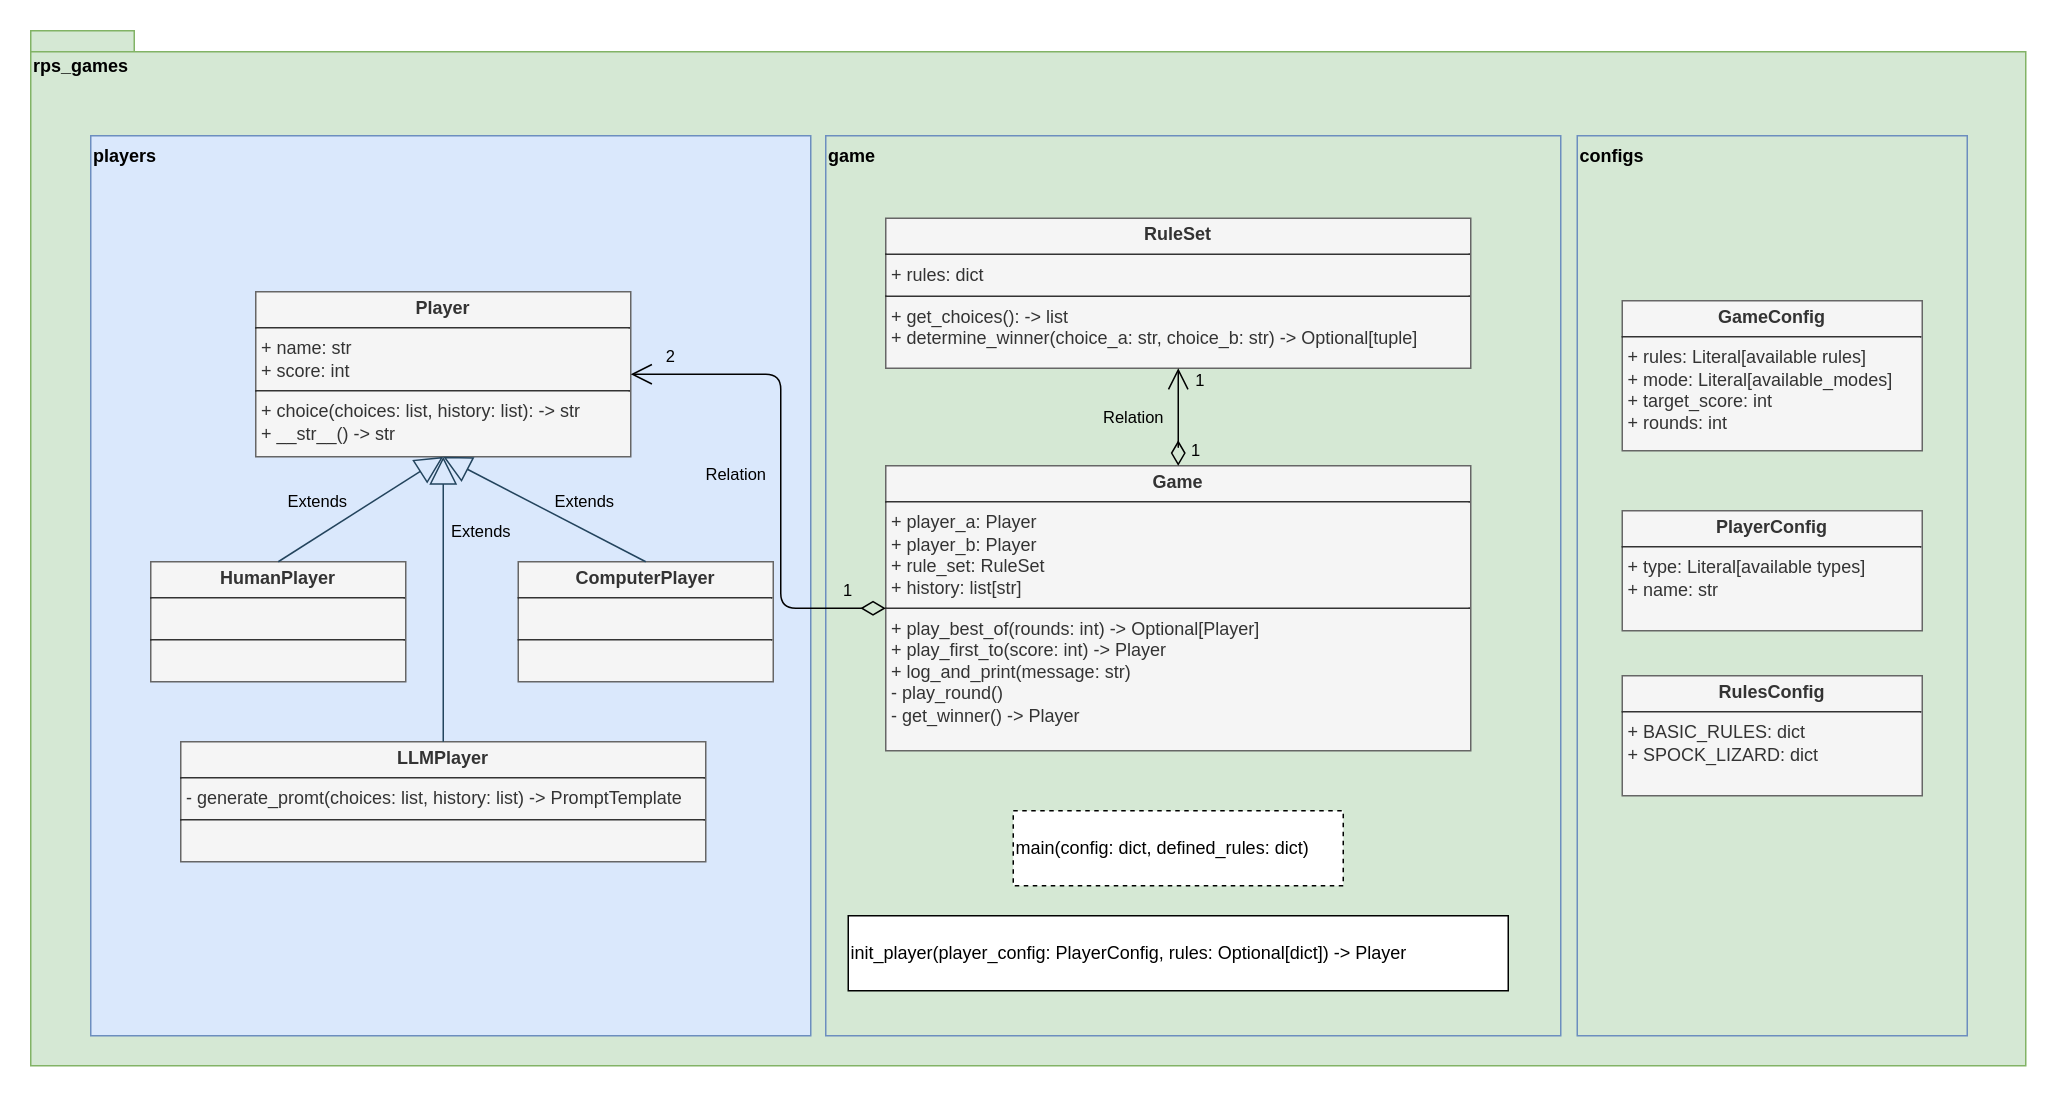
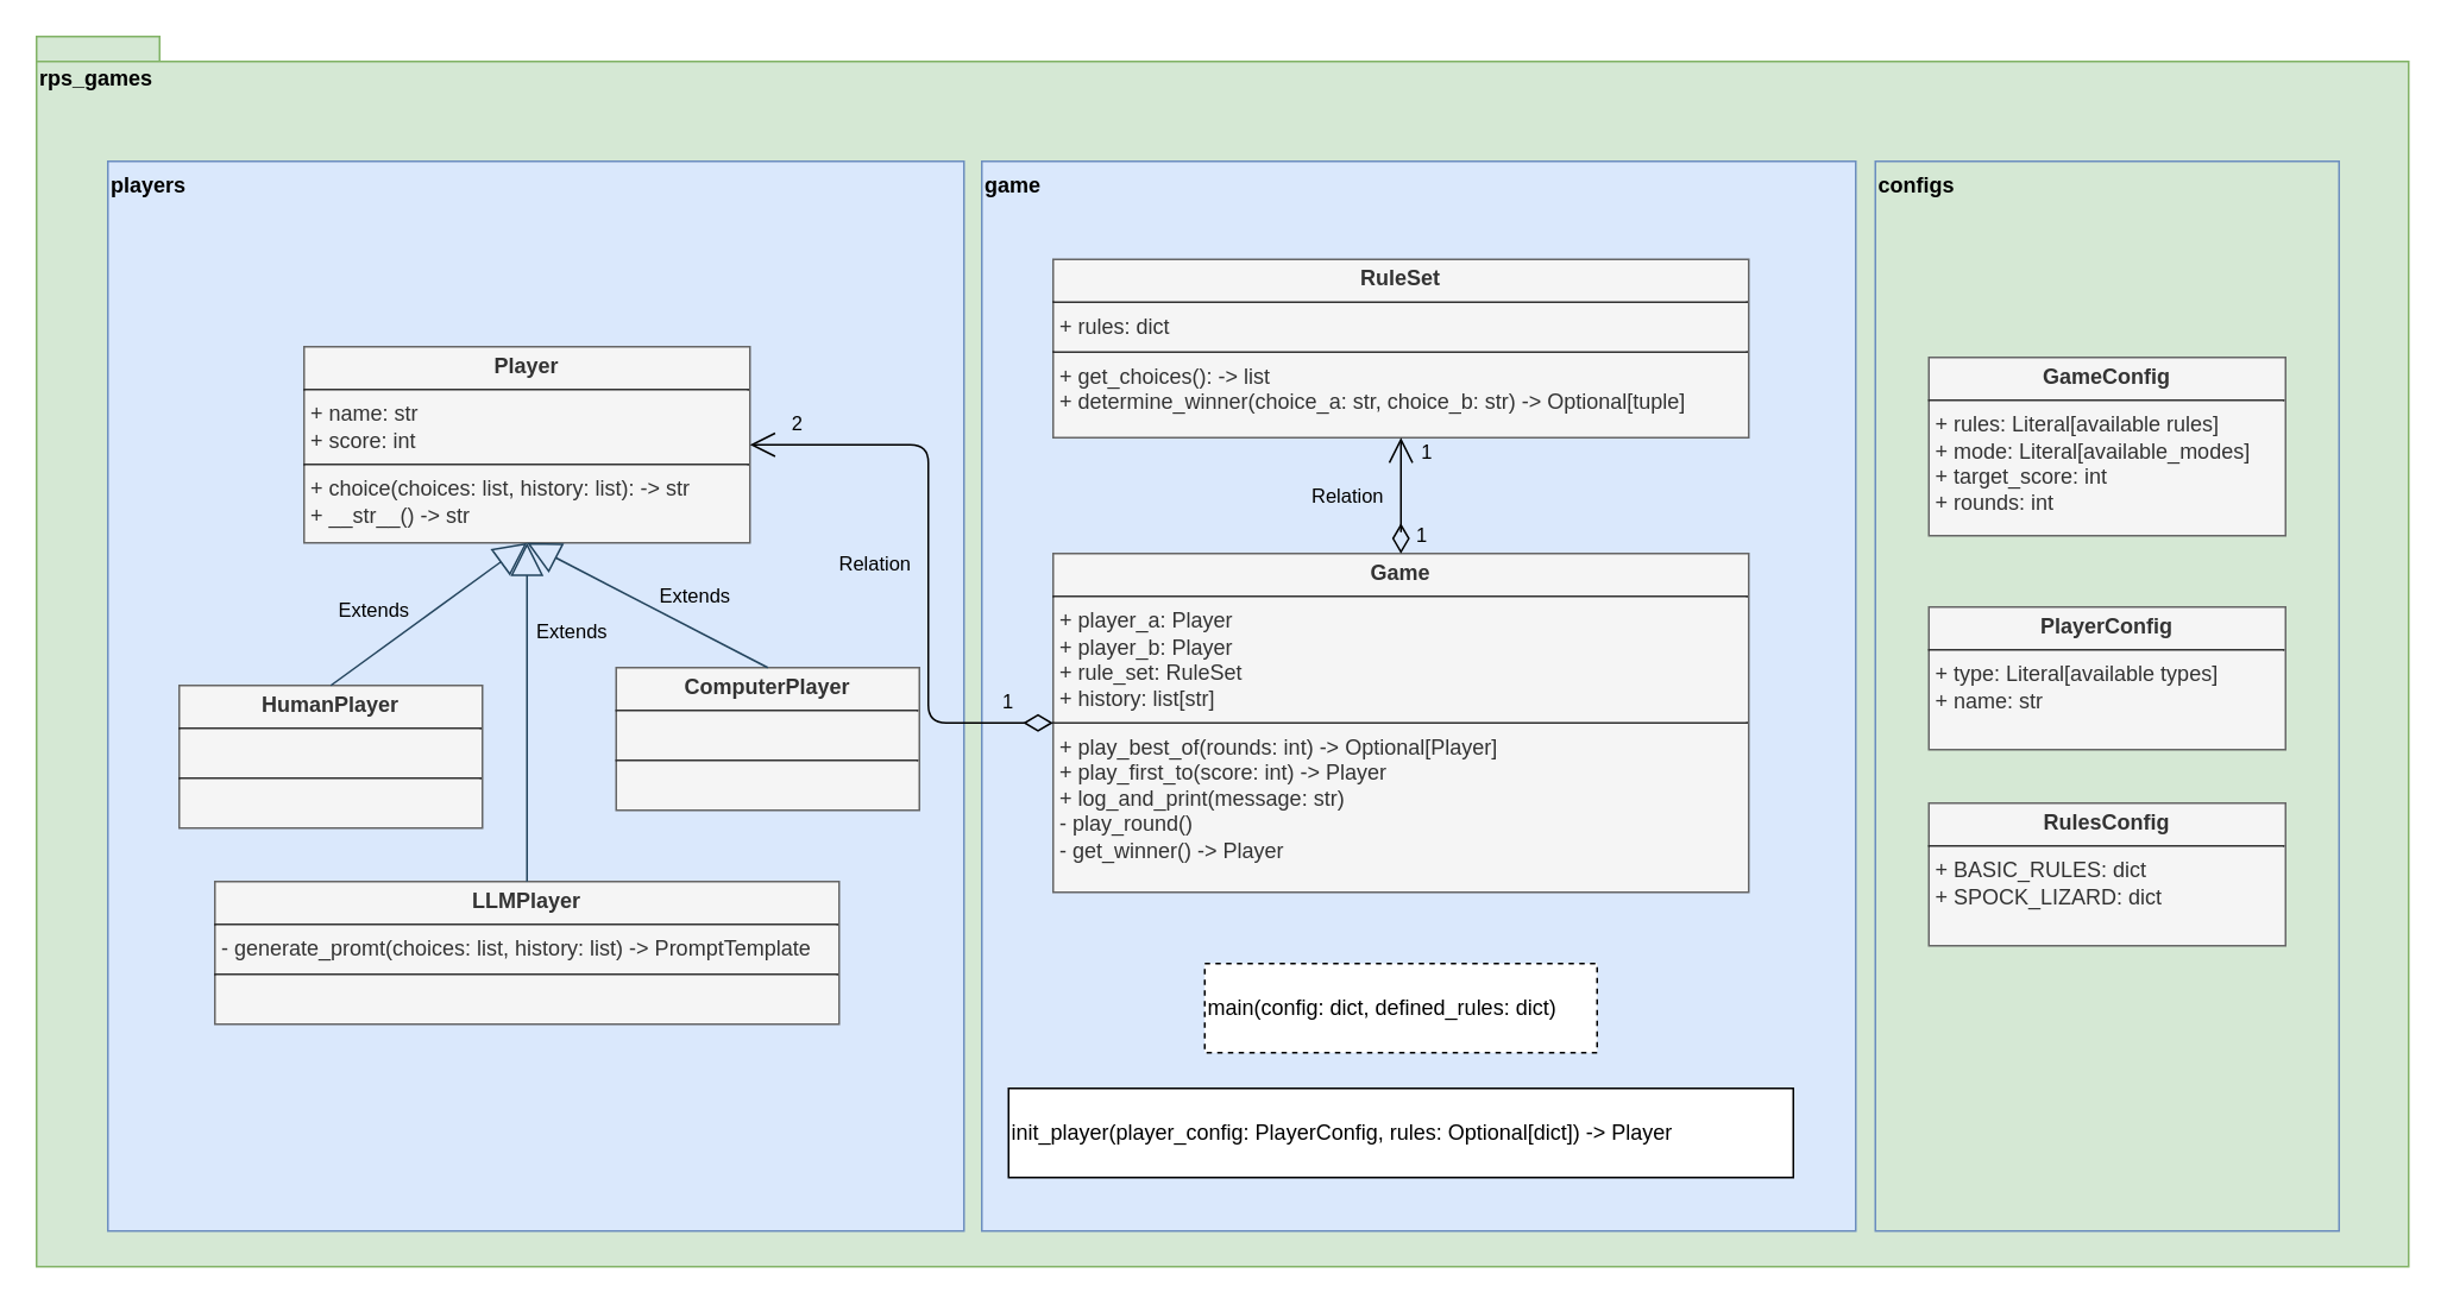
- <mxCell id="4" value="game" style="html=1;whiteSpace=wrap;align=left;verticalAlign=top;fontStyle=1;fillColor=#d5e8d4;strokeColor=#6c8ebf;" parent="1" vertex="1"><mxGeometry x="550" y="90" width="490" height="600" as="geometry" /></mxCell>
+ <mxCell id="4" value="game" style="html=1;whiteSpace=wrap;align=left;verticalAlign=top;fontStyle=1;fillColor=#dae8fc;strokeColor=#6c8ebf;" parent="1" vertex="1"><mxGeometry x="550" y="90" width="490" height="600" as="geometry" /></mxCell>
- <mxCell id="7" value="&lt;p style=&quot;margin:0px;margin-top:4px;text-align:center;&quot;&gt;&lt;b&gt;HumanPlayer&lt;/b&gt;&lt;/p&gt;&lt;hr size=&quot;1&quot; style=&quot;border-style:solid;&quot;&gt;&lt;p style=&quot;margin:0px;margin-left:4px;&quot;&gt;&lt;br&gt;&lt;/p&gt;&lt;hr size=&quot;1&quot; style=&quot;border-style:solid;&quot;&gt;&lt;p style=&quot;margin:0px;margin-left:4px;&quot;&gt;&lt;br&gt;&lt;/p&gt;" style="verticalAlign=top;align=left;overflow=fill;html=1;whiteSpace=wrap;fillColor=#f5f5f5;strokeColor=#666666;fontColor=#333333;" parent="1" vertex="1"><mxGeometry x="100" y="374" width="170" height="80" as="geometry" /></mxCell>
+ <mxCell id="7" value="&lt;p style=&quot;margin:0px;margin-top:4px;text-align:center;&quot;&gt;&lt;b&gt;HumanPlayer&lt;/b&gt;&lt;/p&gt;&lt;hr size=&quot;1&quot; style=&quot;border-style:solid;&quot;&gt;&lt;p style=&quot;margin:0px;margin-left:4px;&quot;&gt;&lt;br&gt;&lt;/p&gt;&lt;hr size=&quot;1&quot; style=&quot;border-style:solid;&quot;&gt;&lt;p style=&quot;margin:0px;margin-left:4px;&quot;&gt;&lt;br&gt;&lt;/p&gt;" style="verticalAlign=top;align=left;overflow=fill;html=1;whiteSpace=wrap;fillColor=#f5f5f5;strokeColor=#666666;fontColor=#333333;" parent="1" vertex="1"><mxGeometry x="100" y="384" width="170" height="80" as="geometry" /></mxCell>
